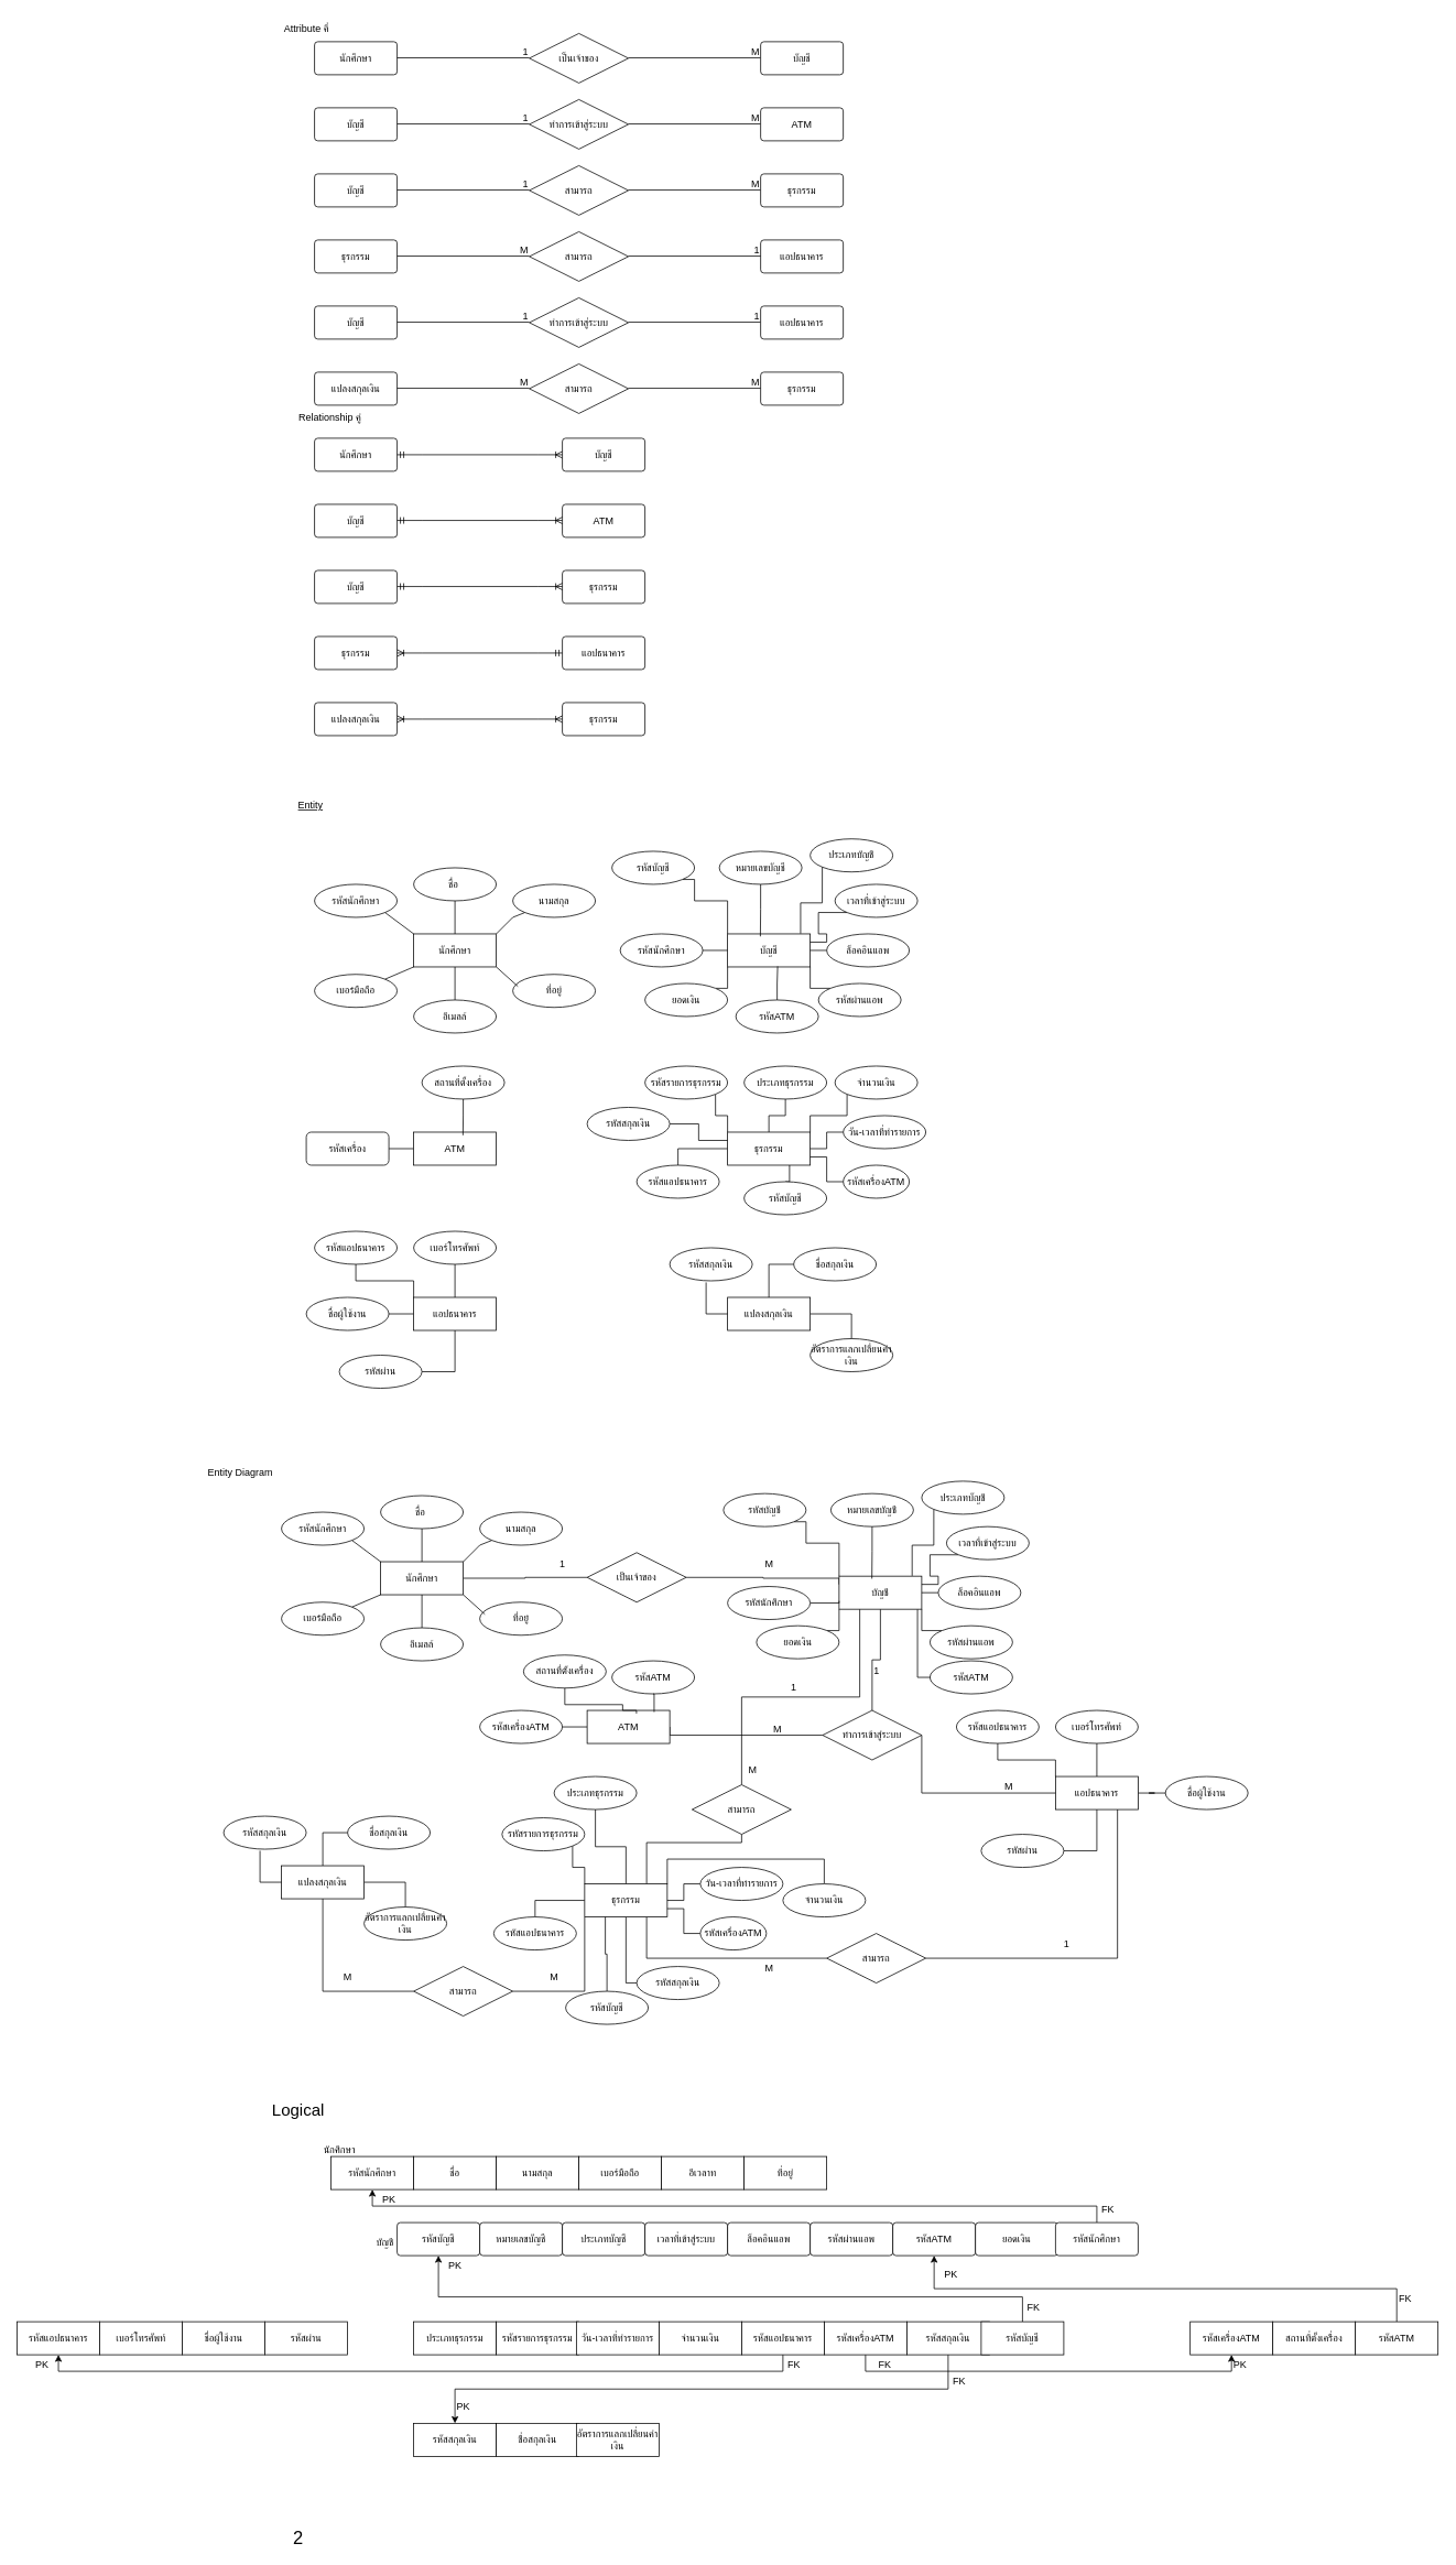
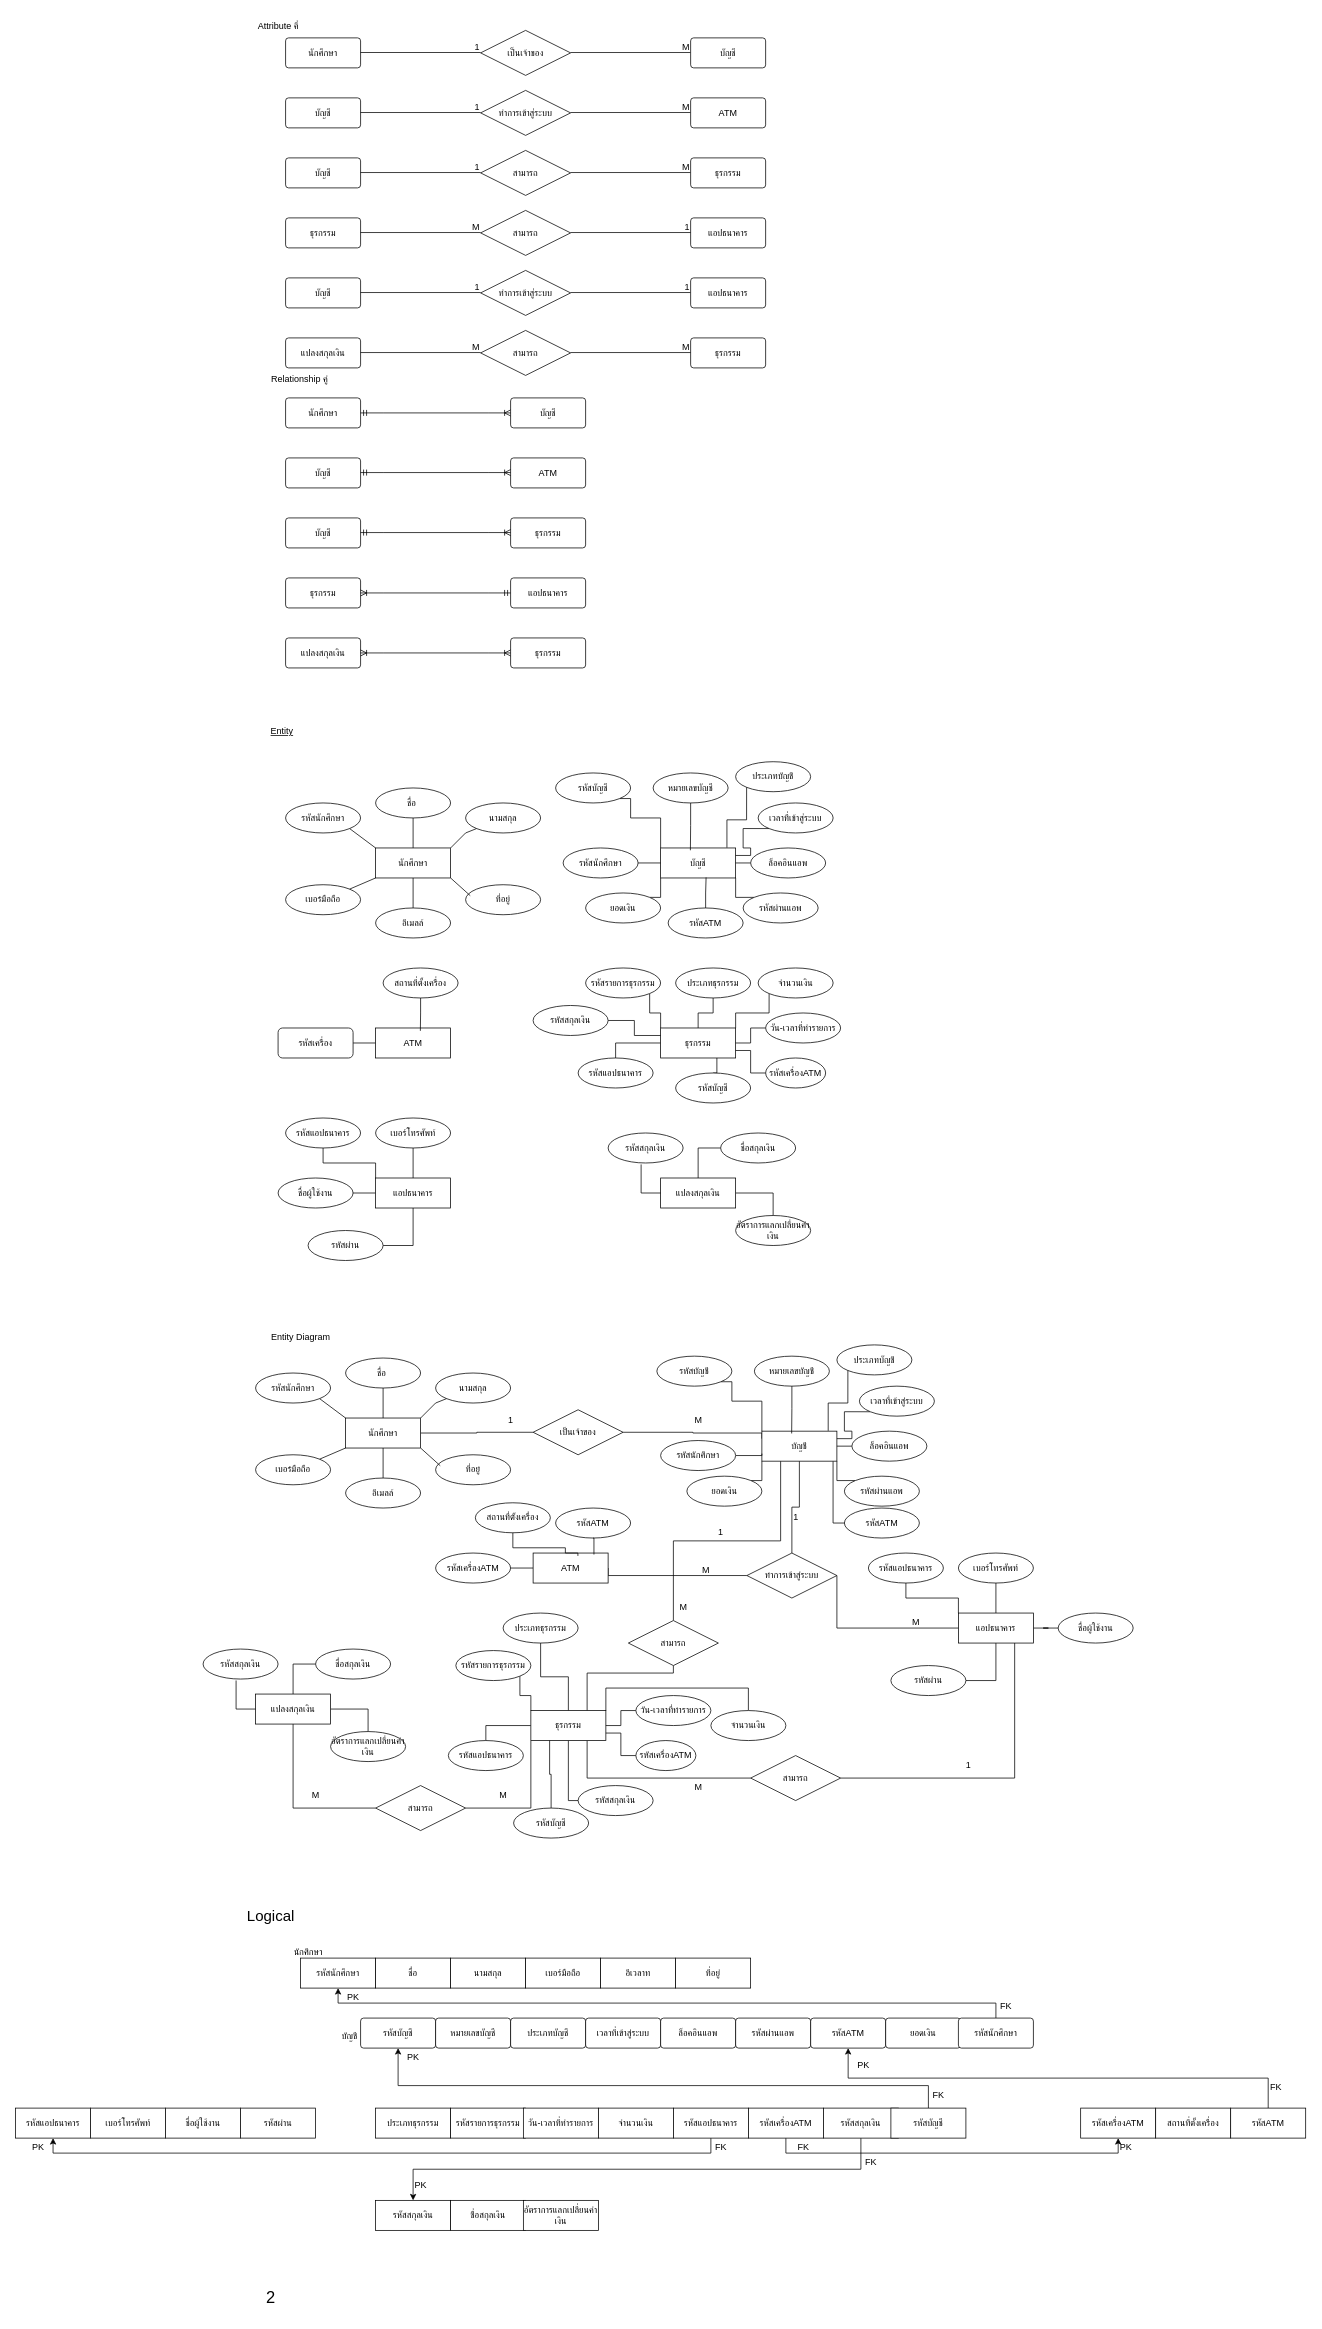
- <mxCell id="144" value="Entity Diagram" style="text;html=1;align=center;verticalAlign=middle;resizable=0;points=[];autosize=1;strokeColor=none;fillColor=none;" parent="1" vertex="1"><mxGeometry x="240" y="1768" width="100" height="30" as="geometry" /></mxCell>
+ <mxCell id="144" value="Entity Diagram" style="text;html=1;align=center;verticalAlign=middle;resizable=0;points=[];autosize=1;strokeColor=none;fillColor=none;" parent="1" vertex="1"><mxGeometry x="350" y="1768" width="100" height="30" as="geometry" /></mxCell>
- <mxCell id="284" value="2" style="text;html=1;align=center;verticalAlign=middle;resizable=0;points=[];autosize=1;strokeColor=none;fillColor=none;fontSize=22;" vertex="1" parent="1"><mxGeometry x="340" y="3053" width="40" height="40" as="geometry" /></mxCell>
+ <mxCell id="284" value="2" style="text;html=1;align=center;verticalAlign=middle;resizable=0;points=[];autosize=1;strokeColor=none;fillColor=none;fontSize=22;" vertex="1" parent="1"><mxGeometry x="340" y="3043" width="40" height="40" as="geometry" /></mxCell>
